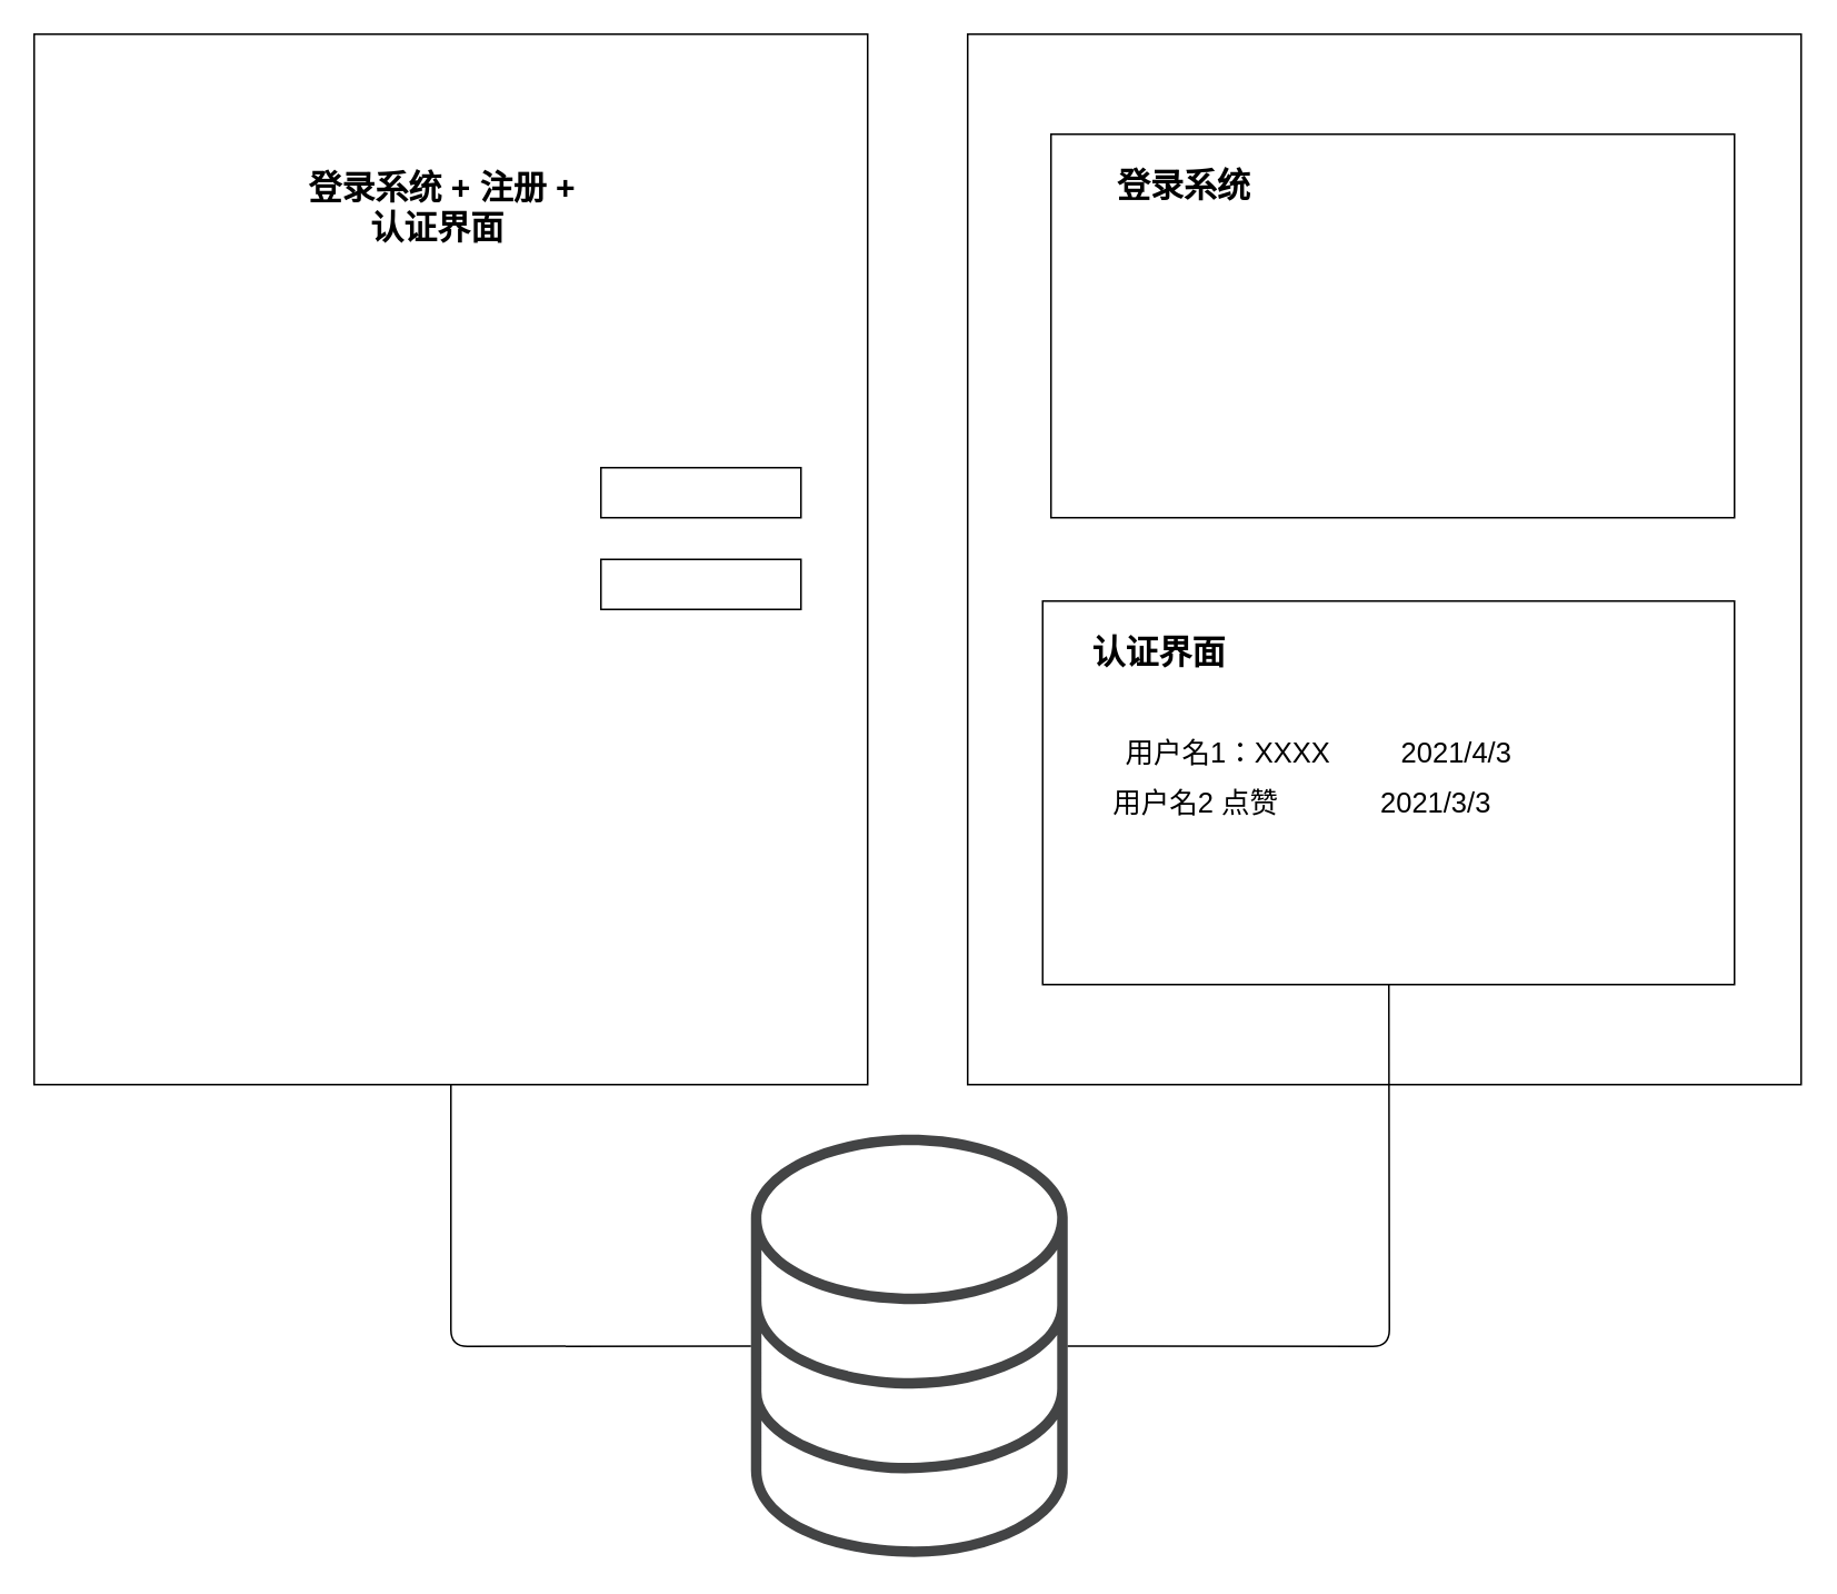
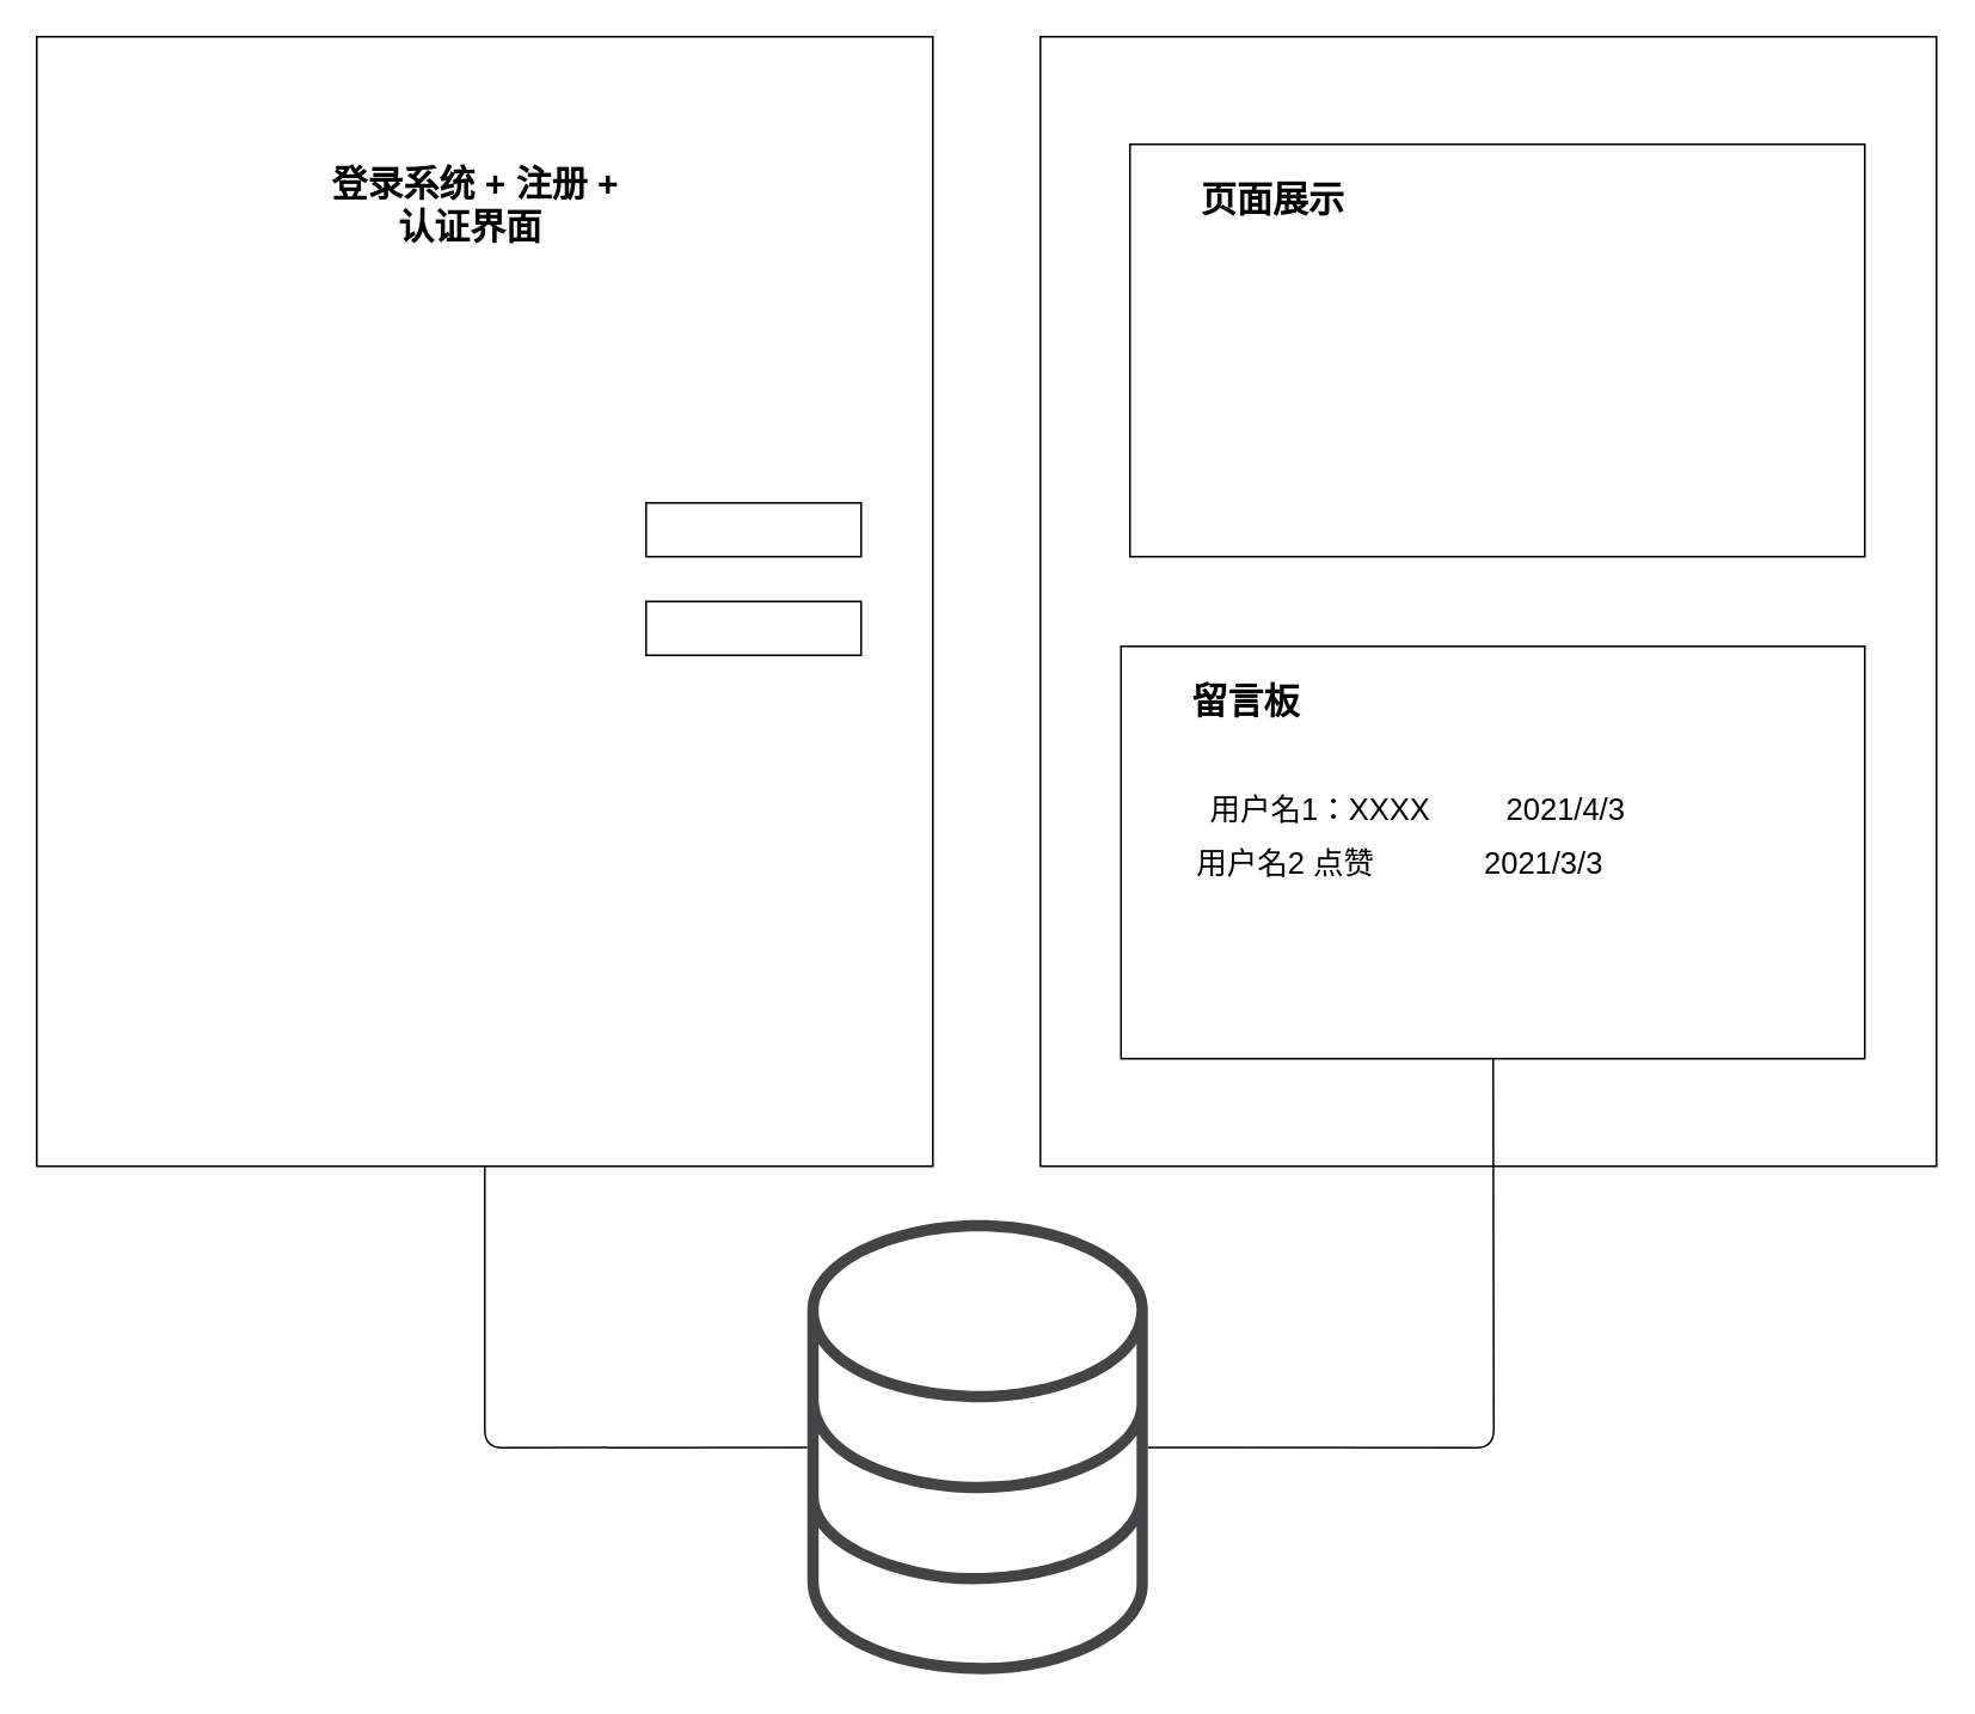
- <mxCell id="10" value="登录系统" style="text;html=1;strokeColor=none;fillColor=none;align=center;verticalAlign=middle;whiteSpace=wrap;rounded=0;fontSize=20;fontStyle=1" vertex="1" parent="1"><mxGeometry x="625" y="100" width="170" height="20" as="geometry" /></mxCell>
+ <mxCell id="10" value="页面展示" style="text;html=1;strokeColor=none;fillColor=none;align=center;verticalAlign=middle;whiteSpace=wrap;rounded=0;fontSize=20;fontStyle=1" vertex="1" parent="1"><mxGeometry x="625" y="100" width="170" height="20" as="geometry" /></mxCell>
- <mxCell id="7" value="登录系统 + 注册 + 认证界面&amp;nbsp;&lt;br&gt;&amp;nbsp;" style="text;html=1;strokeColor=none;fillColor=none;align=center;verticalAlign=middle;whiteSpace=wrap;rounded=0;fontSize=20;fontStyle=1" vertex="1" parent="1"><mxGeometry x="180" y="70" width="170" height="130" as="geometry" /></mxCell>
+ <mxCell id="7" value="登录系统 + 注册 + 认证界面&amp;nbsp;&lt;br&gt;&amp;nbsp;" style="text;html=1;strokeColor=none;fillColor=none;align=center;verticalAlign=middle;whiteSpace=wrap;rounded=0;fontSize=20;fontStyle=1" vertex="1" parent="1"><mxGeometry x="180" y="60" width="170" height="130" as="geometry" /></mxCell>
- <mxCell id="5" value="认证界面" style="text;html=1;strokeColor=none;fillColor=none;align=center;verticalAlign=middle;whiteSpace=wrap;rounded=0;fontSize=20;fontStyle=1" vertex="1" parent="1"><mxGeometry x="610" y="380" width="170" height="20" as="geometry" /></mxCell>
+ <mxCell id="5" value="留言板" style="text;html=1;strokeColor=none;fillColor=none;align=center;verticalAlign=middle;whiteSpace=wrap;rounded=0;fontSize=20;fontStyle=1" vertex="1" parent="1"><mxGeometry x="610" y="380" width="170" height="20" as="geometry" /></mxCell>
